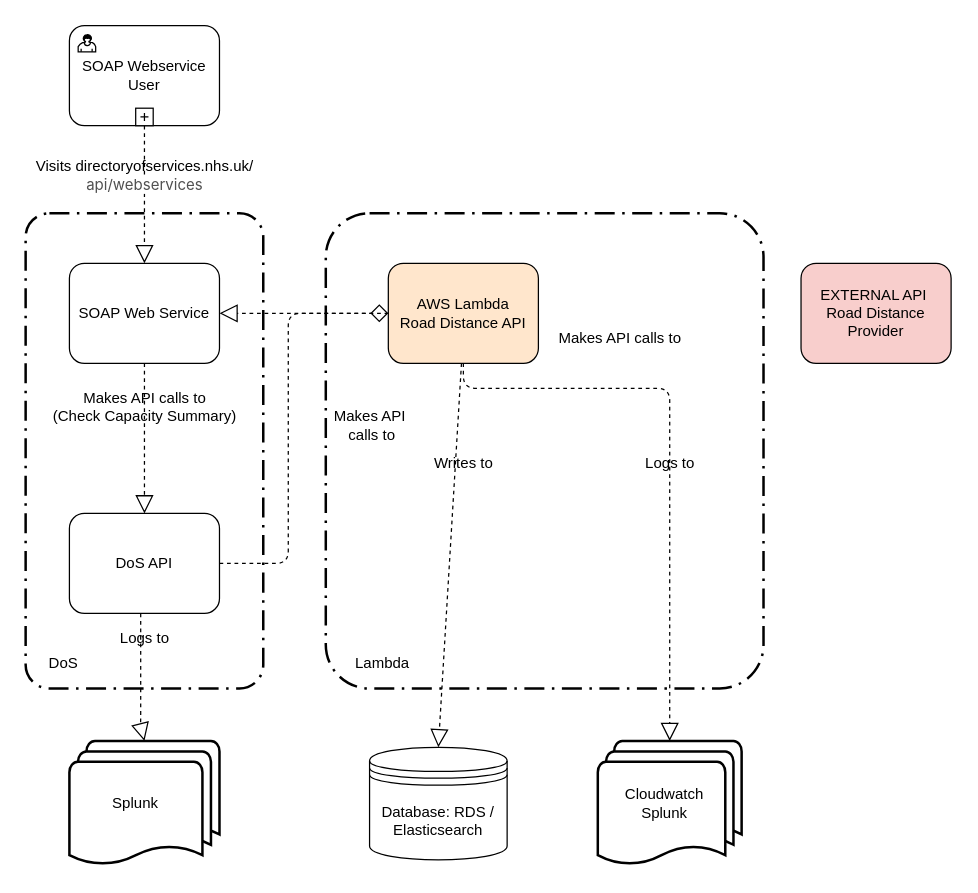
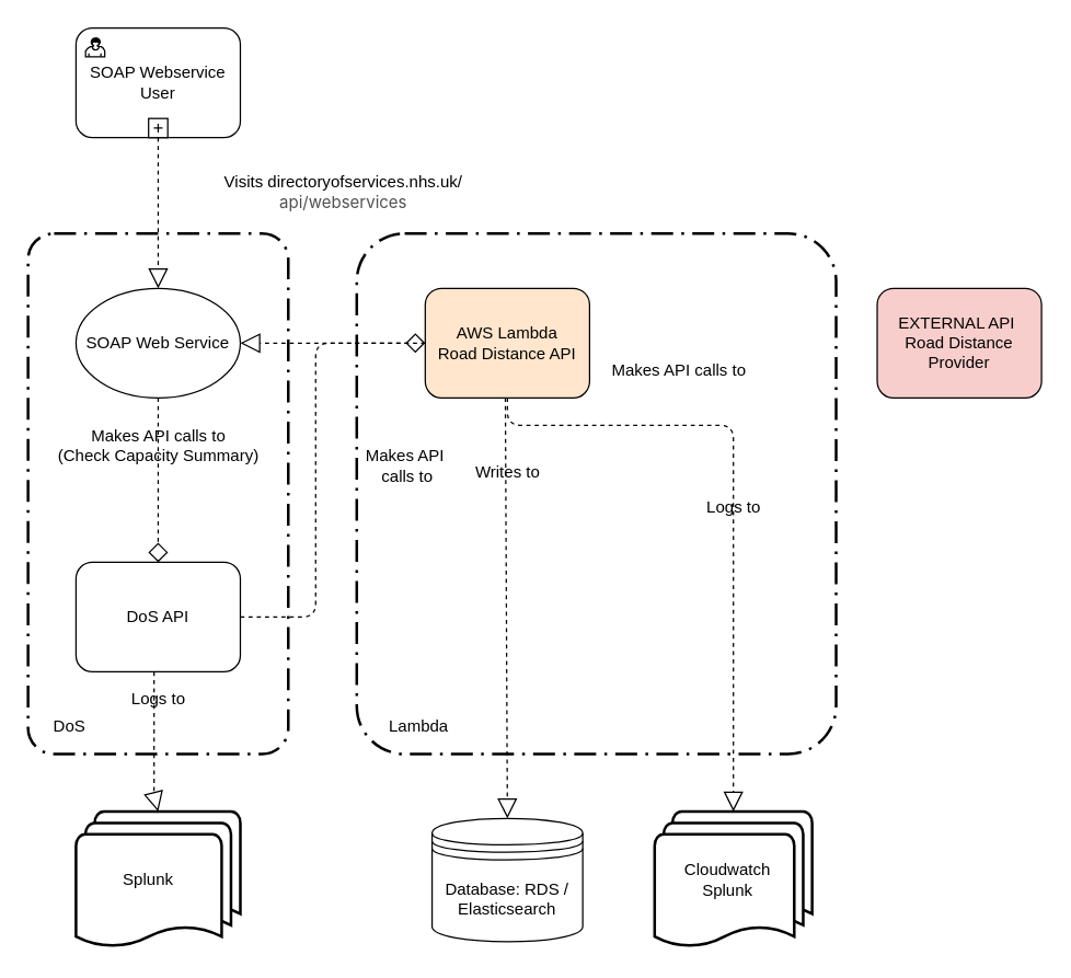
- <mxCell id="16" value="Visits directoryofservices.nhs.uk/&lt;br&gt;&lt;span style=&quot;color: rgb(80 , 80 , 80) ; font-family: &amp;#34;inter&amp;#34; , &amp;#34;opensans&amp;#34; , &amp;#34;helvetica&amp;#34; , &amp;#34;arial&amp;#34; , sans-serif ; text-align: left ; background-color: rgb(255 , 255 , 255)&quot;&gt;api/webservices&lt;/span&gt;" style="text;html=1;align=center;verticalAlign=middle;resizable=0;points=[];autosize=1;" parent="1" vertex="1"><mxGeometry x="20" y="125" width="190" height="30" as="geometry" /></mxCell>
+ <mxCell id="16" value="Visits directoryofservices.nhs.uk/&lt;br&gt;&lt;span style=&quot;color: rgb(80 , 80 , 80) ; font-family: &amp;#34;inter&amp;#34; , &amp;#34;opensans&amp;#34; , &amp;#34;helvetica&amp;#34; , &amp;#34;arial&amp;#34; , sans-serif ; text-align: left ; background-color: rgb(255 , 255 , 255)&quot;&gt;api/webservices&lt;/span&gt;" style="text;html=1;align=center;verticalAlign=middle;resizable=0;points=[];autosize=1;" parent="1" vertex="1"><mxGeometry x="155" y="125" width="190" height="30" as="geometry" /></mxCell>
- <mxCell id="11" value="SOAP Web Service" style="rounded=1;whiteSpace=wrap;html=1;" parent="1" vertex="1"><mxGeometry x="55" y="210" width="120" height="80" as="geometry" /></mxCell>
+ <mxCell id="11" value="SOAP Web Service" style="ellipse;whiteSpace=wrap;html=1;" parent="1" vertex="1"><mxGeometry x="55" y="210" width="120" height="80" as="geometry" /></mxCell>
- <mxCell id="17" value="Writes to" style="text;html=1;align=center;verticalAlign=middle;resizable=0;points=[];autosize=1;" parent="1" vertex="1"><mxGeometry x="340" y="360" width="60" height="20" as="geometry" /></mxCell>
+ <mxCell id="17" value="Writes to" style="text;html=1;align=center;verticalAlign=middle;resizable=0;points=[];autosize=1;" parent="1" vertex="1"><mxGeometry x="340" y="335" width="60" height="20" as="geometry" /></mxCell>
- <mxCell id="12" value="" style="endArrow=block;dashed=1;endFill=0;endSize=12;html=1;exitX=0.5;exitY=1;exitDx=0;exitDy=0;entryX=0.5;entryY=0;entryDx=0;entryDy=0;" parent="1" source="11" target="8" edge="1"><mxGeometry width="160" relative="1" as="geometry"><mxPoint x="70" y="390" as="sourcePoint" /><mxPoint x="230" y="390" as="targetPoint" /></mxGeometry></mxCell>
+ <mxCell id="12" value="" style="endArrow=diamond;dashed=1;endFill=0;endSize=12;html=1;exitX=0.5;exitY=1;exitDx=0;exitDy=0;entryX=0.5;entryY=0;entryDx=0;entryDy=0;" parent="1" source="11" target="8" edge="1"><mxGeometry width="160" relative="1" as="geometry"><mxPoint x="70" y="390" as="sourcePoint" /><mxPoint x="230" y="390" as="targetPoint" /></mxGeometry></mxCell>
- <mxCell id="20" value="Database: RDS / Elasticsearch" style="shape=datastore;whiteSpace=wrap;html=1;" parent="1" vertex="1"><mxGeometry x="295" y="597" width="110" height="90" as="geometry" /></mxCell>
+ <mxCell id="20" value="Database: RDS / Elasticsearch" style="shape=datastore;whiteSpace=wrap;html=1;" parent="1" vertex="1"><mxGeometry x="315" y="597" width="110" height="90" as="geometry" /></mxCell>
